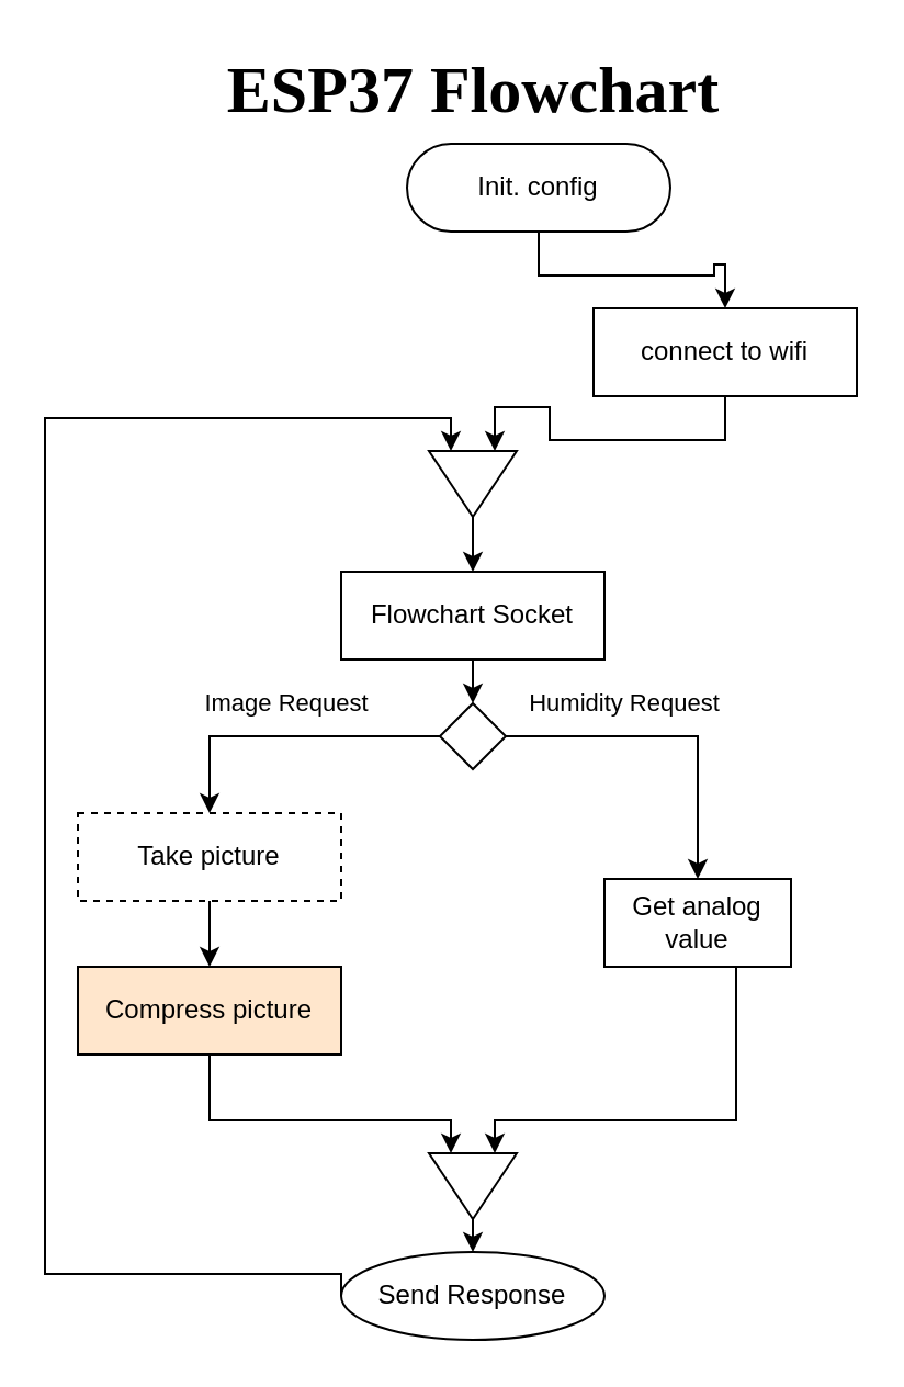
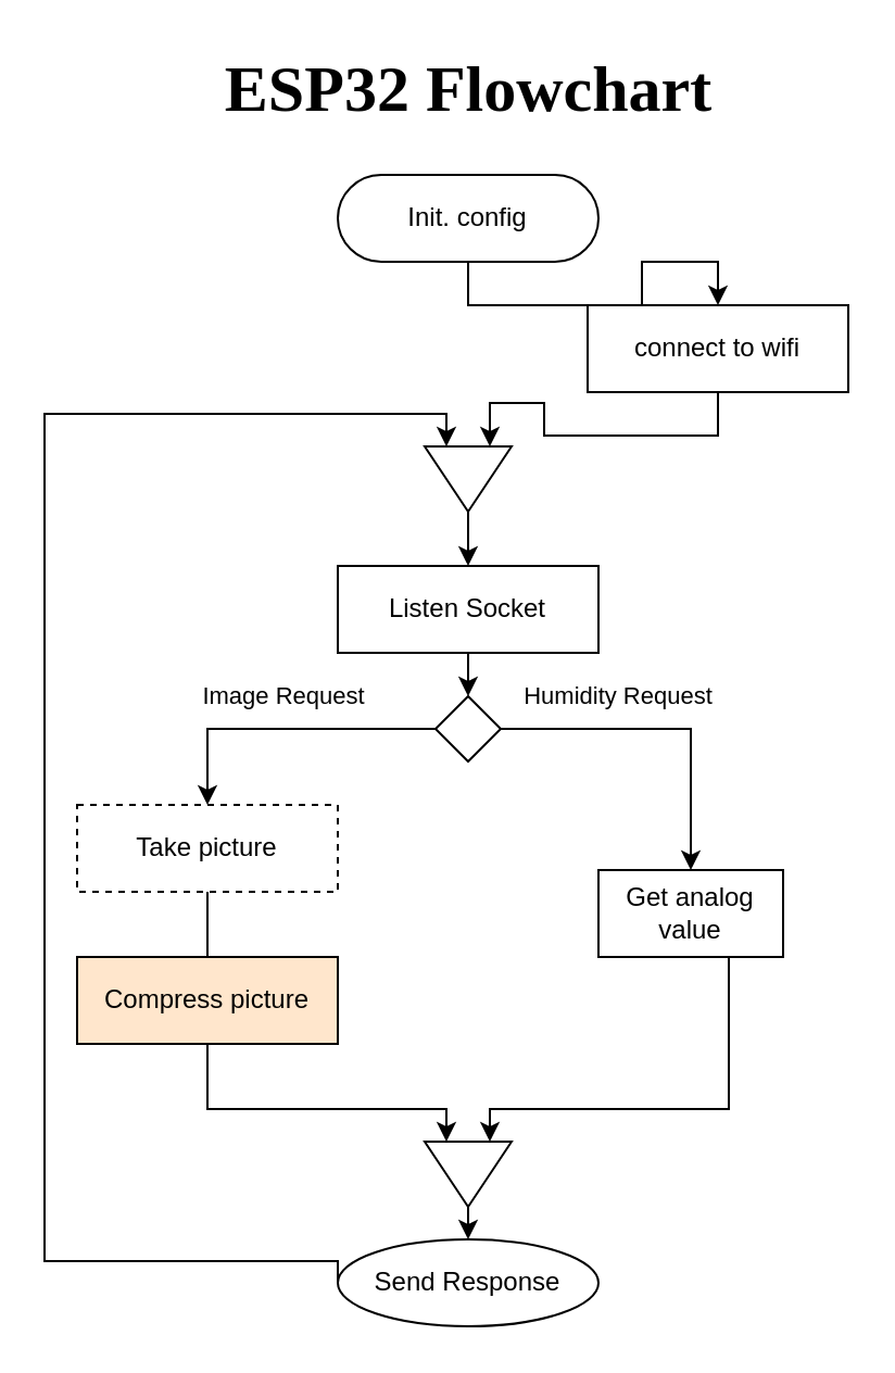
- <mxCell id="2" value="&lt;font face=&quot;Times New Roman&quot; size=&quot;1&quot;&gt;&lt;b style=&quot;font-size: 30px&quot;&gt;ESP37 Flowchart&lt;/b&gt;&lt;/font&gt;" style="text;html=1;resizable=0;points=[];autosize=1;align=center;verticalAlign=top;spacingTop=-4;" parent="1" vertex="1"><mxGeometry x="95" y="20" width="240" height="20" as="geometry" /></mxCell>
+ <mxCell id="2" value="&lt;font face=&quot;Times New Roman&quot; size=&quot;1&quot;&gt;&lt;b style=&quot;font-size: 30px&quot;&gt;ESP32 Flowchart&lt;/b&gt;&lt;/font&gt;" style="text;html=1;resizable=0;points=[];autosize=1;align=center;verticalAlign=top;spacingTop=-4;" parent="1" vertex="1"><mxGeometry x="95" y="20" width="240" height="20" as="geometry" /></mxCell>
- <mxCell id="4" value="Init. config" style="rounded=1;whiteSpace=wrap;html=1;align=center;arcSize=50;" parent="1" vertex="1"><mxGeometry x="185" y="65" width="120" height="40" as="geometry" /></mxCell>
+ <mxCell id="4" value="Init. config" style="rounded=1;whiteSpace=wrap;html=1;align=center;arcSize=50;" parent="1" vertex="1"><mxGeometry x="155" y="80" width="120" height="40" as="geometry" /></mxCell>
- <mxCell id="10" value="Flowchart Socket" style="rounded=1;whiteSpace=wrap;html=1;align=center;arcSize=0;" parent="1" vertex="1"><mxGeometry x="155" y="260" width="120" height="40" as="geometry" /></mxCell>
+ <mxCell id="10" value="Listen Socket" style="rounded=1;whiteSpace=wrap;html=1;align=center;arcSize=0;" parent="1" vertex="1"><mxGeometry x="155" y="260" width="120" height="40" as="geometry" /></mxCell>
- <mxCell id="11" style="edgeStyle=orthogonalEdgeStyle;rounded=0;orthogonalLoop=1;jettySize=auto;html=1;exitX=0.5;exitY=1;exitDx=0;exitDy=0;entryX=0.5;entryY=0;entryDx=0;entryDy=0;" parent="1" source="12" target="16" edge="1"><mxGeometry relative="1" as="geometry" /></mxCell>
+ <mxCell id="11" style="edgeStyle=orthogonalEdgeStyle;rounded=0;orthogonalLoop=1;jettySize=auto;html=1;exitX=0.5;exitY=1;exitDx=0;exitDy=0;entryX=0.5;entryY=0;entryDx=0;entryDy=0;endArrow=none;" parent="1" source="12" target="16" edge="1"><mxGeometry relative="1" as="geometry" /></mxCell>
